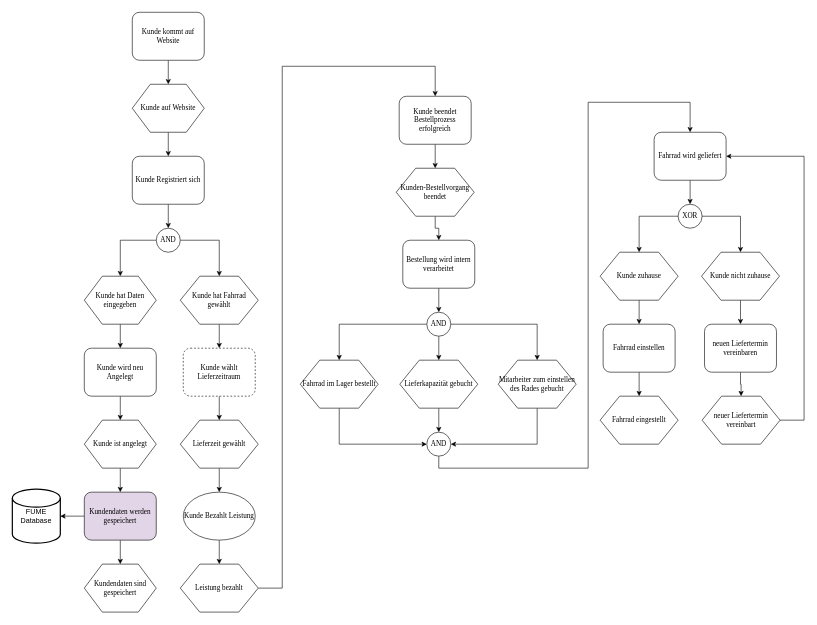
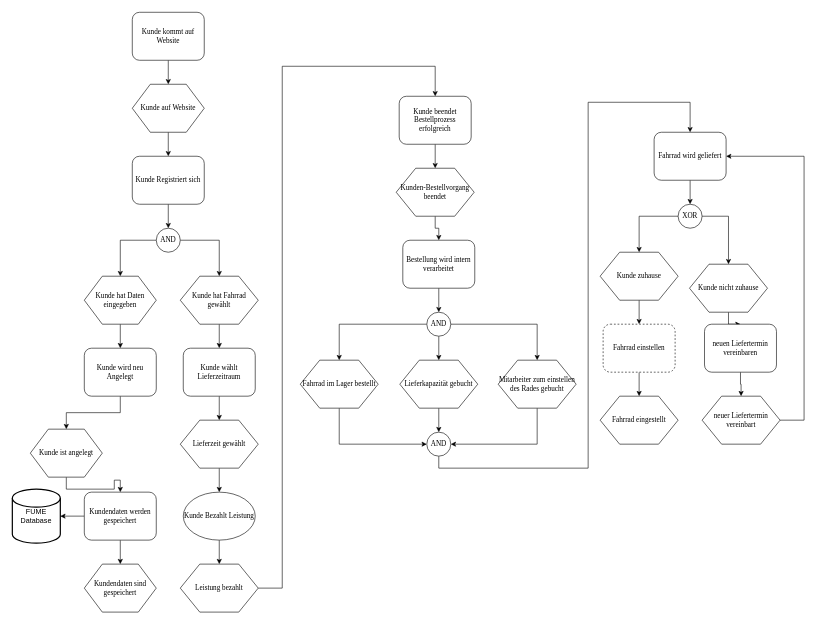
- <mxCell id="58" value="Kunde nicht zuhause" style="shape=hexagon;perimeter=hexagonPerimeter;whiteSpace=wrap;html=1;rounded=0;shadow=0;labelBackgroundColor=none;strokeWidth=1;fontFamily=Verdana;fontSize=12;align=center;" vertex="1" parent="1"><mxGeometry x="1169" y="420" width="130" height="80" as="geometry" /></mxCell>
+ <mxCell id="58" value="Kunde nicht zuhause" style="shape=hexagon;perimeter=hexagonPerimeter;whiteSpace=wrap;html=1;rounded=0;shadow=0;labelBackgroundColor=none;strokeWidth=1;fontFamily=Verdana;fontSize=12;align=center;" vertex="1" parent="1"><mxGeometry x="1149" y="440" width="130" height="80" as="geometry" /></mxCell>
- <mxCell id="64" value="Fahrrad einstellen" style="rounded=1;whiteSpace=wrap;html=1;shadow=0;labelBackgroundColor=none;strokeWidth=1;fontFamily=Verdana;fontSize=12;align=center;" vertex="1" parent="1"><mxGeometry x="1005" y="540" width="120" height="80" as="geometry" /></mxCell>
+ <mxCell id="64" value="Fahrrad einstellen" style="rounded=1;whiteSpace=wrap;html=1;shadow=0;labelBackgroundColor=none;strokeWidth=1;fontFamily=Verdana;fontSize=12;align=center;dashed=1;" vertex="1" parent="1"><mxGeometry x="1005" y="540" width="120" height="80" as="geometry" /></mxCell>
- <mxCell id="25" value="Kunde wählt Lieferzeitraum" style="rounded=1;whiteSpace=wrap;html=1;shadow=0;labelBackgroundColor=none;strokeWidth=1;fontFamily=Verdana;fontSize=12;align=center;dashed=1;" vertex="1" parent="1"><mxGeometry x="305" y="580" width="120" height="80" as="geometry" /></mxCell>
+ <mxCell id="25" value="Kunde wählt Lieferzeitraum" style="rounded=1;whiteSpace=wrap;html=1;shadow=0;labelBackgroundColor=none;strokeWidth=1;fontFamily=Verdana;fontSize=12;align=center;" vertex="1" parent="1"><mxGeometry x="305" y="580" width="120" height="80" as="geometry" /></mxCell>
- <mxCell id="19" value="Kunde ist angelegt" style="shape=hexagon;perimeter=hexagonPerimeter;whiteSpace=wrap;html=1;rounded=0;shadow=0;labelBackgroundColor=none;strokeWidth=1;fontFamily=Verdana;fontSize=12;align=center;" vertex="1" parent="1"><mxGeometry x="140" y="700" width="120" height="80" as="geometry" /></mxCell>
+ <mxCell id="19" value="Kunde ist angelegt" style="shape=hexagon;perimeter=hexagonPerimeter;whiteSpace=wrap;html=1;rounded=0;shadow=0;labelBackgroundColor=none;strokeWidth=1;fontFamily=Verdana;fontSize=12;align=center;" vertex="1" parent="1"><mxGeometry x="50" y="715" width="120" height="80" as="geometry" /></mxCell>
- <mxCell id="22" value="Kundendaten werden gespeichert" style="rounded=1;whiteSpace=wrap;html=1;shadow=0;labelBackgroundColor=none;strokeWidth=1;fontFamily=Verdana;fontSize=12;align=center;fillColor=#e1d5e7;" vertex="1" parent="1"><mxGeometry x="140" y="820" width="120" height="80" as="geometry" /></mxCell>
+ <mxCell id="22" value="Kundendaten werden gespeichert" style="rounded=1;whiteSpace=wrap;html=1;shadow=0;labelBackgroundColor=none;strokeWidth=1;fontFamily=Verdana;fontSize=12;align=center;" vertex="1" parent="1"><mxGeometry x="140" y="820" width="120" height="80" as="geometry" /></mxCell>
